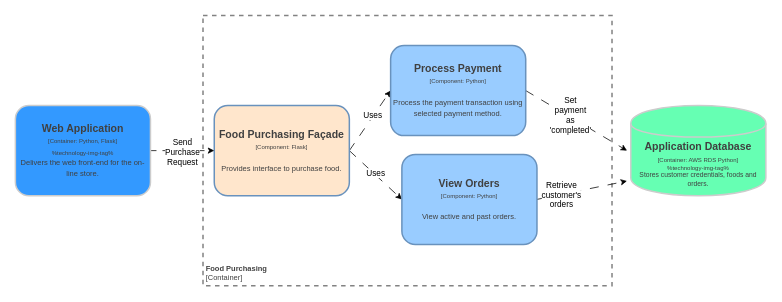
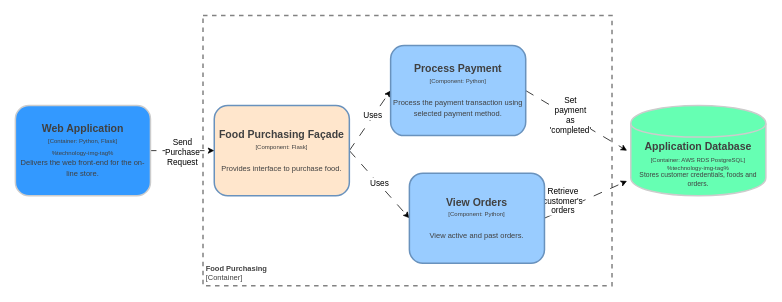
- <mxCell id="17" value="&lt;div&gt;&lt;b style=&quot;font-size: 14px&quot;&gt;Application Database&lt;/b&gt;&lt;br&gt;&lt;/div&gt;&lt;div style=&quot;font-size: 12px&quot;&gt;&lt;font style=&quot;font-size: 8px&quot;&gt;[Container: AWS RDS Python]&lt;/font&gt;&lt;/div&gt;&lt;div style=&quot;font-size: 8px&quot;&gt;&lt;font style=&quot;line-height: 9.6px&quot;&gt;%technology-img-tag%&lt;br&gt;&lt;/font&gt;&lt;/div&gt;&lt;div&gt;&lt;font&gt;Stores customer credentials, foods and orders.&lt;/font&gt;&lt;/div&gt;" style="shape=cylinder;whiteSpace=wrap;html=1;boundedLbl=1;backgroundOutline=1;strokeColor=#CCCCCC;strokeWidth=2;fillColor=#66FFB3;fontSize=9;fontColor=#404040;align=center;resizable=0;rotatable=0;verticalAlign=middle;spacing=2;metaEdit=1;allowArrows=0;" parent="1" vertex="1"><mxGeometry x="840" y="140" width="180" height="120" as="geometry" /></mxCell>
+ <mxCell id="17" value="&lt;div&gt;&lt;b style=&quot;font-size: 14px&quot;&gt;Application Database&lt;/b&gt;&lt;br&gt;&lt;/div&gt;&lt;div style=&quot;font-size: 12px&quot;&gt;&lt;font style=&quot;font-size: 8px&quot;&gt;[Container: AWS RDS PostgreSQL]&lt;/font&gt;&lt;/div&gt;&lt;div style=&quot;font-size: 8px&quot;&gt;&lt;font style=&quot;line-height: 9.6px&quot;&gt;%technology-img-tag%&lt;br&gt;&lt;/font&gt;&lt;/div&gt;&lt;div&gt;&lt;font&gt;Stores customer credentials, foods and orders.&lt;/font&gt;&lt;/div&gt;" style="shape=cylinder;whiteSpace=wrap;html=1;boundedLbl=1;backgroundOutline=1;strokeColor=#CCCCCC;strokeWidth=2;fillColor=#66FFB3;fontSize=9;fontColor=#404040;align=center;resizable=0;rotatable=0;verticalAlign=middle;spacing=2;metaEdit=1;allowArrows=0;" parent="1" vertex="1"><mxGeometry x="840" y="140" width="180" height="120" as="geometry" /></mxCell>
- <mxCell id="13" value="&lt;div&gt;&lt;span style=&quot;font-size: 14px&quot;&gt;&lt;b&gt;View Orders&lt;/b&gt;&lt;/span&gt;&lt;/div&gt;&lt;div&gt;&lt;span style=&quot;font-size: 8px&quot;&gt;[Component: Python]&lt;/span&gt;&lt;/div&gt;&lt;div&gt;&lt;span style=&quot;font-size: 8px&quot;&gt;&lt;br&gt;&lt;/span&gt;&lt;/div&gt;&lt;div&gt;&lt;font size=&quot;1&quot;&gt;View active and past orders.&lt;/font&gt;&lt;/div&gt;" style="rounded=1;whiteSpace=wrap;html=1;fillColor=#99CCFF;fontColor=#404040;strokeColor=#6992BD;resizable=0;rotatable=0;strokeWidth=2;metaEdit=1;allowArrows=0;" parent="1" vertex="1"><mxGeometry x="535" y="205" width="180" height="120" as="geometry" /></mxCell>
+ <mxCell id="13" value="&lt;div&gt;&lt;span style=&quot;font-size: 14px&quot;&gt;&lt;b&gt;View Orders&lt;/b&gt;&lt;/span&gt;&lt;/div&gt;&lt;div&gt;&lt;span style=&quot;font-size: 8px&quot;&gt;[Component: Python]&lt;/span&gt;&lt;/div&gt;&lt;div&gt;&lt;span style=&quot;font-size: 8px&quot;&gt;&lt;br&gt;&lt;/span&gt;&lt;/div&gt;&lt;div&gt;&lt;font size=&quot;1&quot;&gt;View active and past orders.&lt;/font&gt;&lt;/div&gt;" style="rounded=1;whiteSpace=wrap;html=1;fillColor=#99CCFF;fontColor=#404040;strokeColor=#6992BD;resizable=0;rotatable=0;strokeWidth=2;metaEdit=1;allowArrows=0;" parent="1" vertex="1"><mxGeometry x="545" y="230" width="180" height="120" as="geometry" /></mxCell>
